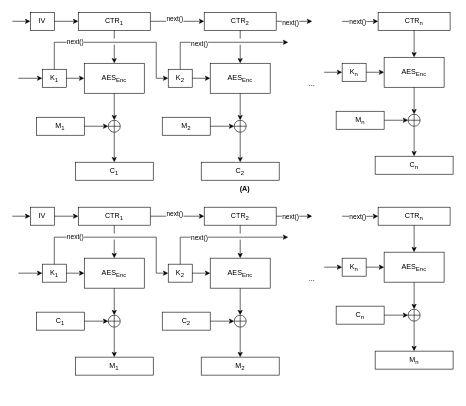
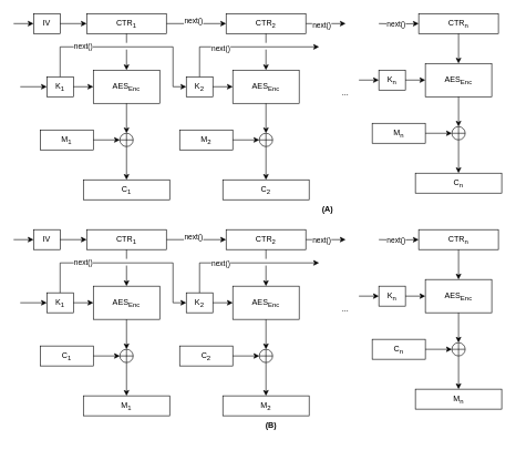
- <mxCell id="40" value="(A)" style="text;html=1;strokeColor=none;fillColor=none;align=center;verticalAlign=middle;whiteSpace=wrap;rounded=0;fontStyle=1" vertex="1" parent="1"><mxGeometry x="387.5" y="300" width="40" height="30" as="geometry" /></mxCell>
+ <mxCell id="40" value="(A)" style="text;html=1;strokeColor=none;fillColor=none;align=center;verticalAlign=middle;whiteSpace=wrap;rounded=0;fontStyle=1" vertex="1" parent="1"><mxGeometry x="472.5" y="300" width="40" height="30" as="geometry" /></mxCell>
+ <mxCell id="92" value="(B)" style="text;html=1;strokeColor=none;fillColor=none;align=center;verticalAlign=middle;whiteSpace=wrap;rounded=0;fontStyle=1" vertex="1" parent="1"><mxGeometry x="387.5" y="625" width="40" height="30" as="geometry" /></mxCell>
